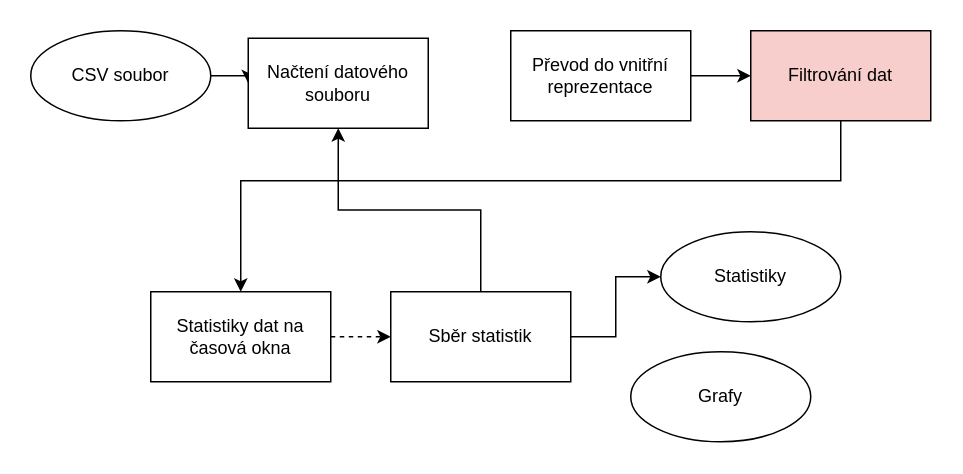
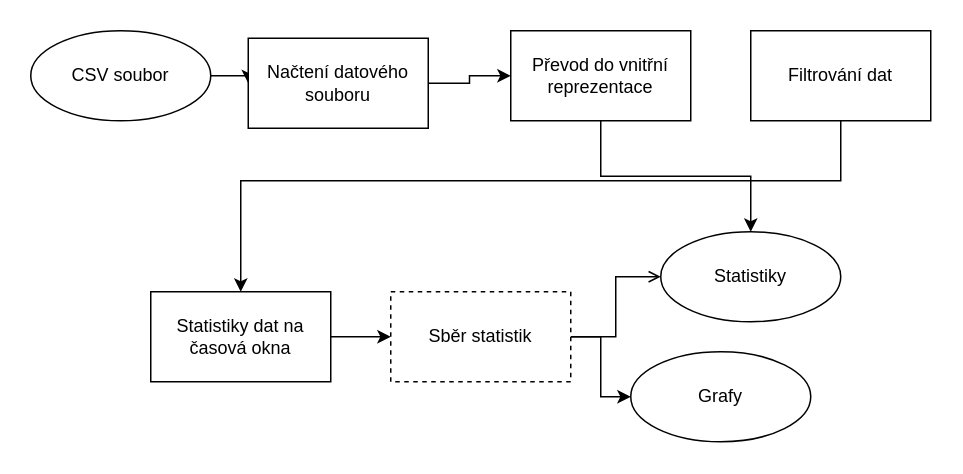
- <mxCell id="7" style="edgeStyle=orthogonalEdgeStyle;rounded=0;orthogonalLoop=1;jettySize=auto;html=1;entryX=0;entryY=0.5;entryDx=0;entryDy=0;" edge="1" parent="1" source="8" target="6"><mxGeometry relative="1" as="geometry" /></mxCell>
+ <mxCell id="7" style="edgeStyle=orthogonalEdgeStyle;rounded=0;orthogonalLoop=1;jettySize=auto;html=1;" edge="1" parent="1" source="8" target="16"><mxGeometry relative="1" as="geometry" /></mxCell>
- <mxCell id="6" value="Filtrování dat" style="rounded=0;whiteSpace=wrap;html=1;fillColor=#f8cecc;" vertex="1" parent="1"><mxGeometry x="500" y="20" width="120" height="60" as="geometry" /></mxCell>
+ <mxCell id="6" value="Filtrování dat" style="rounded=0;whiteSpace=wrap;html=1;" vertex="1" parent="1"><mxGeometry x="500" y="20" width="120" height="60" as="geometry" /></mxCell>
+ <mxCell id="3" style="edgeStyle=orthogonalEdgeStyle;rounded=0;orthogonalLoop=1;jettySize=auto;html=1;entryX=0;entryY=0.5;entryDx=0;entryDy=0;" edge="1" parent="1" source="4" target="8"><mxGeometry relative="1" as="geometry" /></mxCell>
- <mxCell id="12" style="edgeStyle=orthogonalEdgeStyle;rounded=0;orthogonalLoop=1;jettySize=auto;html=1;" edge="1" parent="1" source="13" target="4"><mxGeometry relative="1" as="geometry" /></mxCell>
+ <mxCell id="12" style="edgeStyle=orthogonalEdgeStyle;rounded=0;orthogonalLoop=1;jettySize=auto;html=1;entryX=0;entryY=0.5;entryDx=0;entryDy=0;" edge="1" parent="1" source="13" target="15"><mxGeometry relative="1" as="geometry" /></mxCell>
- <mxCell id="11" style="edgeStyle=orthogonalEdgeStyle;rounded=0;orthogonalLoop=1;jettySize=auto;html=1;entryX=0;entryY=0.5;entryDx=0;entryDy=0;" edge="1" parent="1" source="13" target="16"><mxGeometry relative="1" as="geometry" /></mxCell>
+ <mxCell id="11" style="edgeStyle=orthogonalEdgeStyle;rounded=0;orthogonalLoop=1;jettySize=auto;html=1;entryX=0;entryY=0.5;entryDx=0;entryDy=0;endArrow=open;" edge="1" parent="1" source="13" target="16"><mxGeometry relative="1" as="geometry" /></mxCell>
- <mxCell id="9" style="edgeStyle=orthogonalEdgeStyle;rounded=0;orthogonalLoop=1;jettySize=auto;html=1;entryX=0;entryY=0.5;entryDx=0;entryDy=0;dashed=1;" edge="1" parent="1" source="10" target="13"><mxGeometry relative="1" as="geometry" /></mxCell>
+ <mxCell id="9" style="edgeStyle=orthogonalEdgeStyle;rounded=0;orthogonalLoop=1;jettySize=auto;html=1;entryX=0;entryY=0.5;entryDx=0;entryDy=0;" edge="1" parent="1" source="10" target="13"><mxGeometry relative="1" as="geometry" /></mxCell>
- <mxCell id="13" value="Sběr statistik" style="rounded=0;whiteSpace=wrap;html=1;" vertex="1" parent="1"><mxGeometry x="260" y="194" width="120" height="60" as="geometry" /></mxCell>
+ <mxCell id="13" value="Sběr statistik" style="rounded=0;whiteSpace=wrap;html=1;dashed=1;" vertex="1" parent="1"><mxGeometry x="260" y="194" width="120" height="60" as="geometry" /></mxCell>
